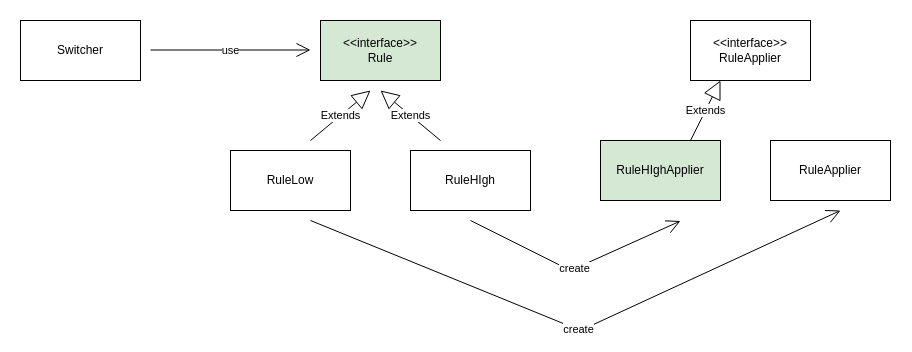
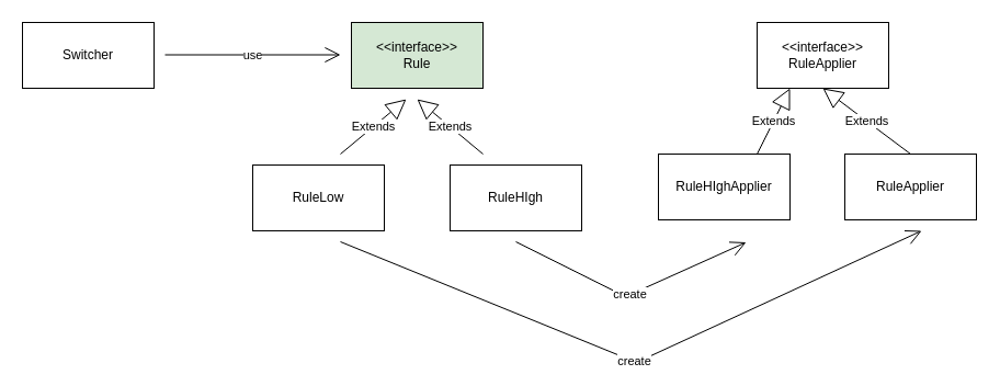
+ <mxCell id="11" value="Extends" style="endArrow=block;endSize=16;endFill=0;html=1;exitX=0.5;exitY=0;exitDx=0;exitDy=0;entryX=0.5;entryY=1;entryDx=0;entryDy=0;" edge="1" parent="1" source="10" target="8"><mxGeometry width="160" relative="1" as="geometry"><mxPoint x="830" y="140" as="sourcePoint" /><mxPoint x="720" y="90" as="targetPoint" /></mxGeometry></mxCell>
- <mxCell id="9" value="RuleHIghApplier" style="rounded=0;whiteSpace=wrap;html=1;fillColor=#d5e8d4;" vertex="1" parent="1"><mxGeometry x="600" y="140" width="120" height="60" as="geometry" /></mxCell>
+ <mxCell id="9" value="RuleHIghApplier" style="rounded=0;whiteSpace=wrap;html=1;" vertex="1" parent="1"><mxGeometry x="600" y="140" width="120" height="60" as="geometry" /></mxCell>
